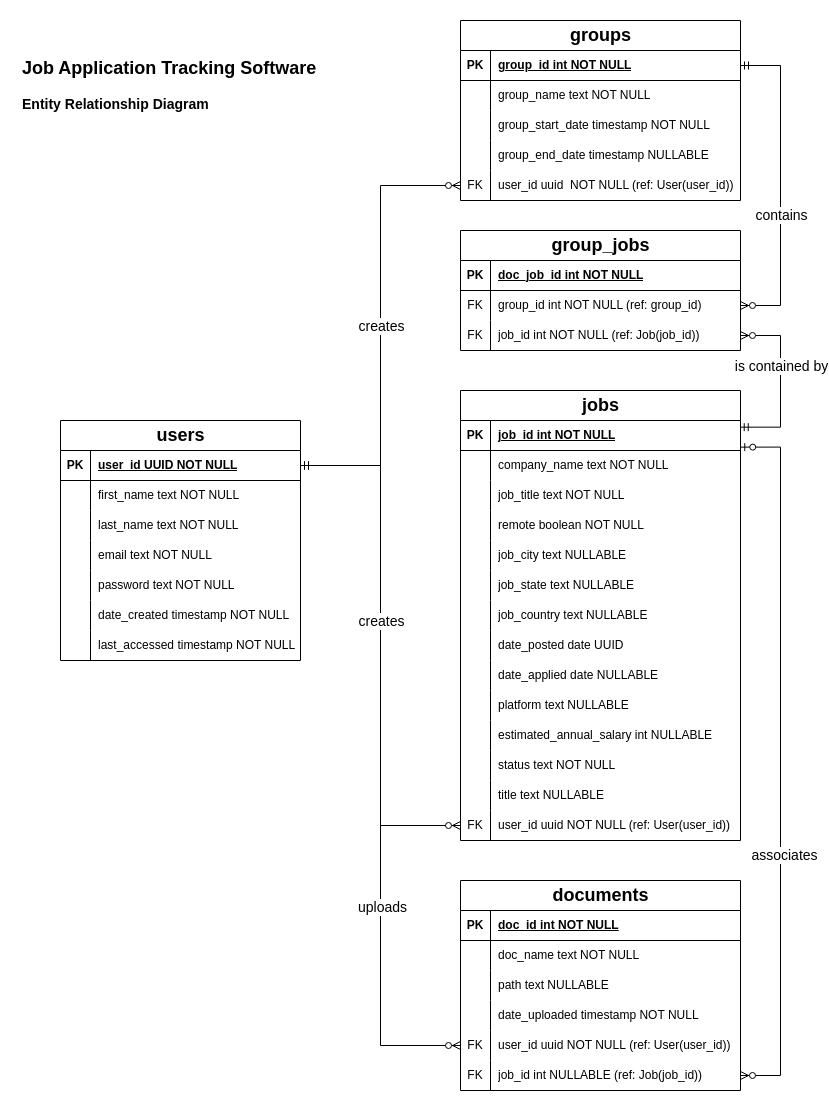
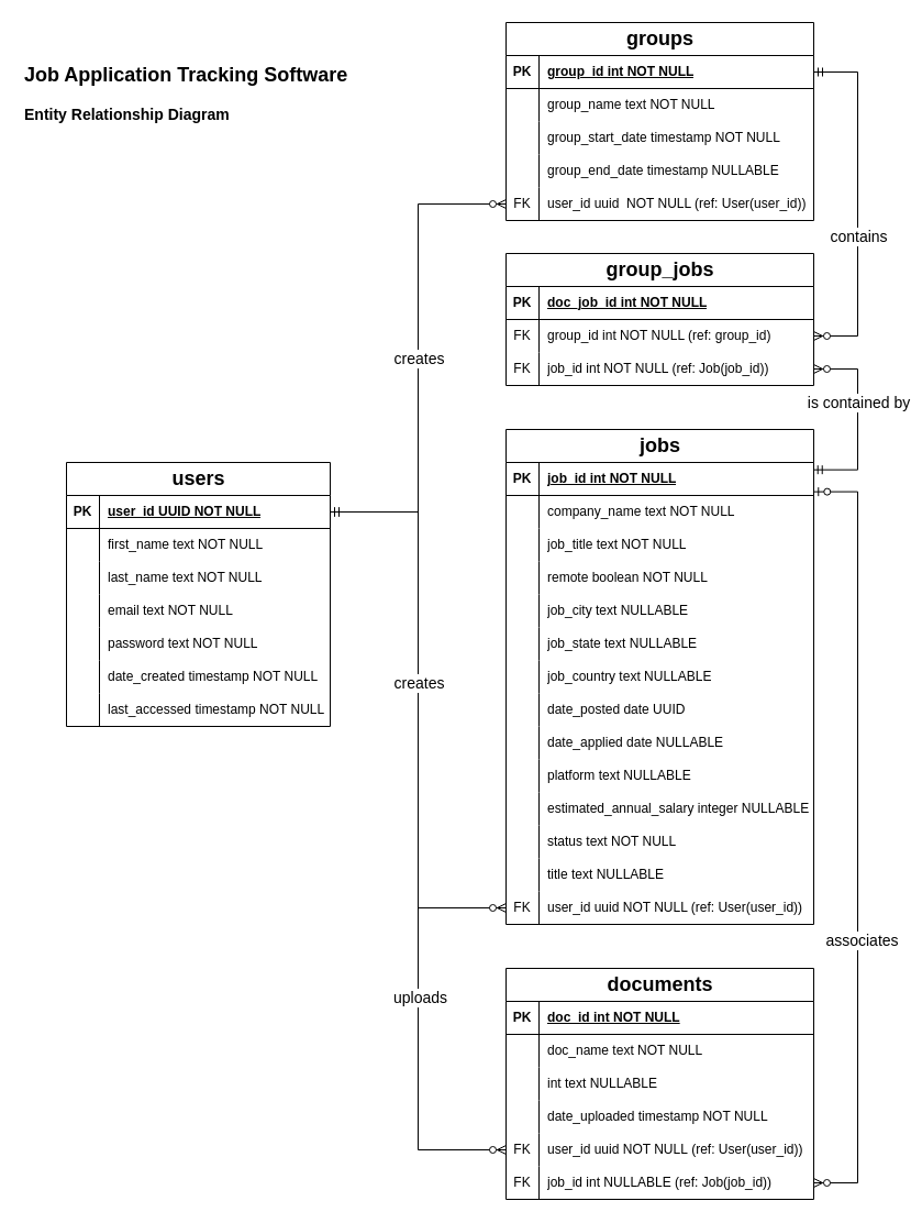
- <mxCell id="78" value="estimated_annual_salary int NULLABLE" style="shape=partialRectangle;connectable=0;fillColor=none;top=0;left=0;bottom=0;right=0;align=left;spacingLeft=6;overflow=hidden;whiteSpace=wrap;html=1;" parent="76" vertex="1"><mxGeometry x="30" width="250" height="30" as="geometry"><mxRectangle width="250" height="30" as="alternateBounds" /></mxGeometry></mxCell>
+ <mxCell id="78" value="estimated_annual_salary integer NULLABLE" style="shape=partialRectangle;connectable=0;fillColor=none;top=0;left=0;bottom=0;right=0;align=left;spacingLeft=6;overflow=hidden;whiteSpace=wrap;html=1;" parent="76" vertex="1"><mxGeometry x="30" width="250" height="30" as="geometry"><mxRectangle width="250" height="30" as="alternateBounds" /></mxGeometry></mxCell>
- <mxCell id="113" value="path text NULLABLE" style="shape=partialRectangle;connectable=0;fillColor=none;top=0;left=0;bottom=0;right=0;align=left;spacingLeft=6;overflow=hidden;whiteSpace=wrap;html=1;" parent="111" vertex="1"><mxGeometry x="30" width="250" height="30" as="geometry"><mxRectangle width="250" height="30" as="alternateBounds" /></mxGeometry></mxCell>
+ <mxCell id="113" value="int text NULLABLE" style="shape=partialRectangle;connectable=0;fillColor=none;top=0;left=0;bottom=0;right=0;align=left;spacingLeft=6;overflow=hidden;whiteSpace=wrap;html=1;" parent="111" vertex="1"><mxGeometry x="30" width="250" height="30" as="geometry"><mxRectangle width="250" height="30" as="alternateBounds" /></mxGeometry></mxCell>
